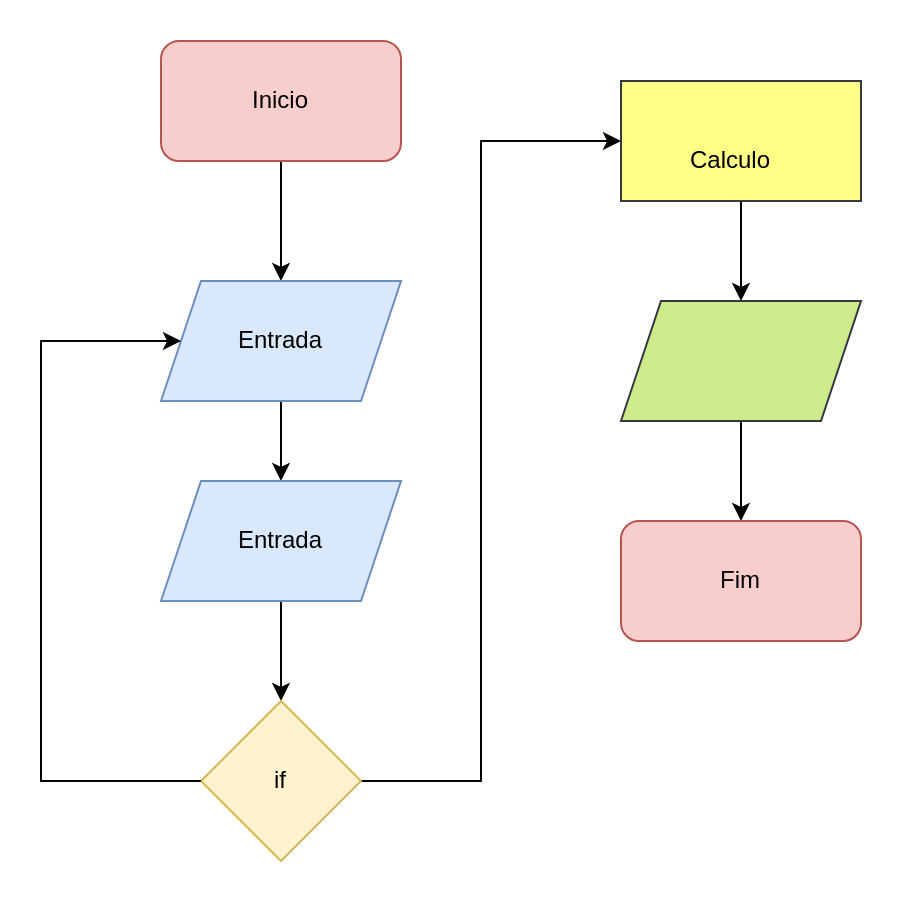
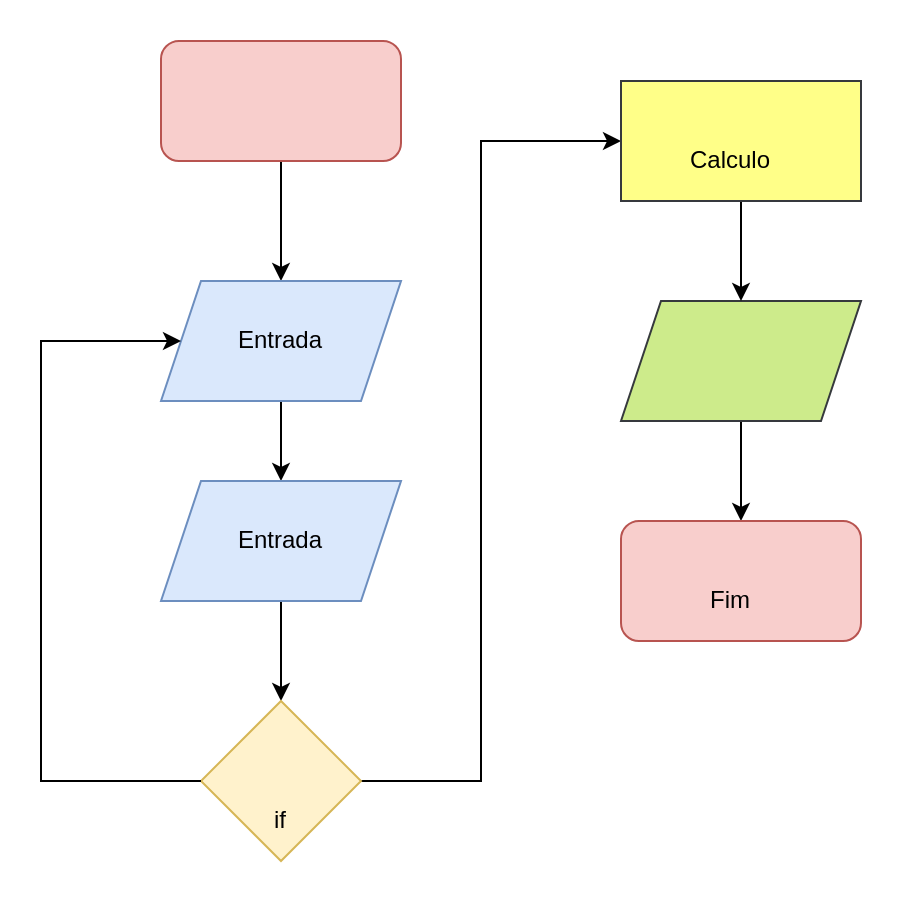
- <mxCell id="16" value="Inicio" style="text;html=1;strokeColor=none;fillColor=none;align=center;verticalAlign=middle;whiteSpace=wrap;rounded=0;" vertex="1" parent="1"><mxGeometry x="110" y="35" width="60" height="30" as="geometry" /></mxCell>
- <mxCell id="17" value="Fim" style="text;html=1;strokeColor=none;fillColor=none;align=center;verticalAlign=middle;whiteSpace=wrap;rounded=0;" vertex="1" parent="1"><mxGeometry x="340" y="275" width="60" height="30" as="geometry" /></mxCell>
+ <mxCell id="17" value="Fim" style="text;html=1;strokeColor=none;fillColor=none;align=center;verticalAlign=middle;whiteSpace=wrap;rounded=0;" vertex="1" parent="1"><mxGeometry x="335" y="285" width="60" height="30" as="geometry" /></mxCell>
- <mxCell id="18" value="if" style="text;html=1;strokeColor=none;fillColor=none;align=center;verticalAlign=middle;whiteSpace=wrap;rounded=0;" vertex="1" parent="1"><mxGeometry x="110" y="375" width="60" height="30" as="geometry" /></mxCell>
+ <mxCell id="18" value="if" style="text;html=1;strokeColor=none;fillColor=none;align=center;verticalAlign=middle;whiteSpace=wrap;rounded=0;" vertex="1" parent="1"><mxGeometry x="110" y="395" width="60" height="30" as="geometry" /></mxCell>
